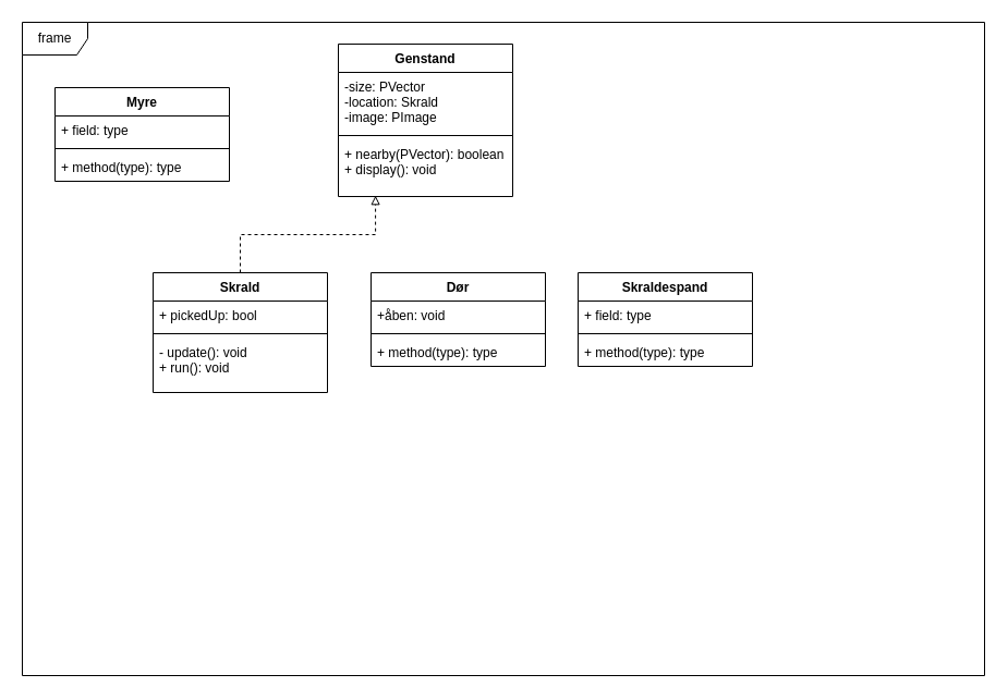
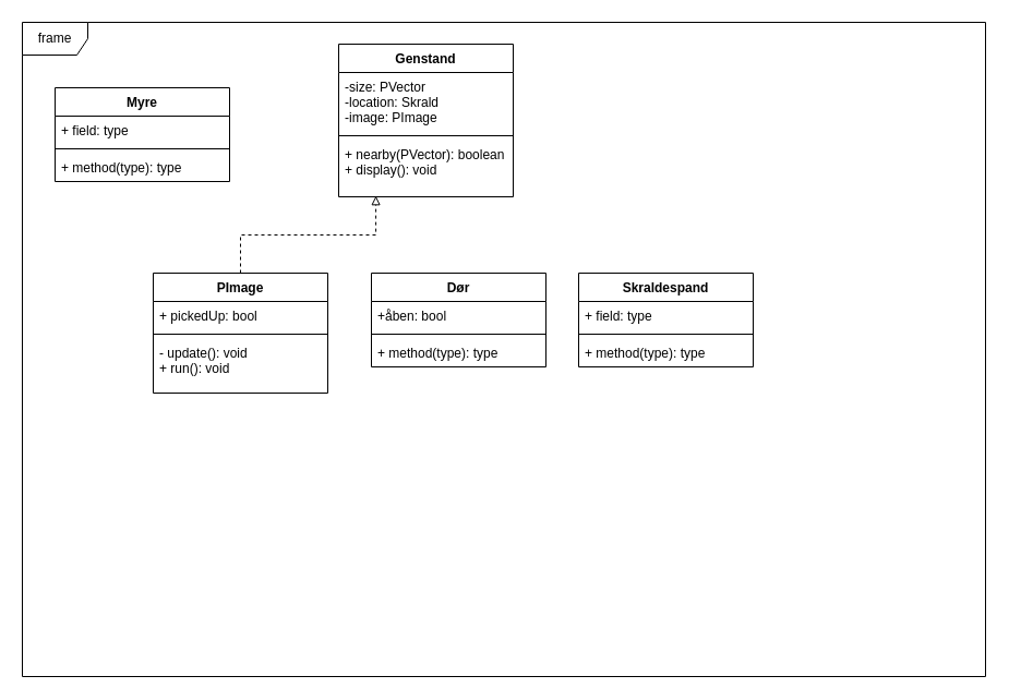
- <mxCell id="20" value="Skrald" style="swimlane;fontStyle=1;align=center;verticalAlign=top;childLayout=stackLayout;horizontal=1;startSize=26;horizontalStack=0;resizeParent=1;resizeParentMax=0;resizeLast=0;collapsible=1;marginBottom=0;" vertex="1" parent="1"><mxGeometry x="140" y="250" width="160" height="110" as="geometry" /></mxCell>
+ <mxCell id="20" value="PImage" style="swimlane;fontStyle=1;align=center;verticalAlign=top;childLayout=stackLayout;horizontal=1;startSize=26;horizontalStack=0;resizeParent=1;resizeParentMax=0;resizeLast=0;collapsible=1;marginBottom=0;" vertex="1" parent="1"><mxGeometry x="140" y="250" width="160" height="110" as="geometry" /></mxCell>
- <mxCell id="12" value="+åben: void" style="text;strokeColor=none;fillColor=none;align=left;verticalAlign=top;spacingLeft=4;spacingRight=4;overflow=hidden;rotatable=0;points=[[0,0.5],[1,0.5]];portConstraint=eastwest;" vertex="1" parent="11"><mxGeometry y="26" width="160" height="26" as="geometry" /></mxCell>
+ <mxCell id="12" value="+åben: bool" style="text;strokeColor=none;fillColor=none;align=left;verticalAlign=top;spacingLeft=4;spacingRight=4;overflow=hidden;rotatable=0;points=[[0,0.5],[1,0.5]];portConstraint=eastwest;" vertex="1" parent="11"><mxGeometry y="26" width="160" height="26" as="geometry" /></mxCell>
